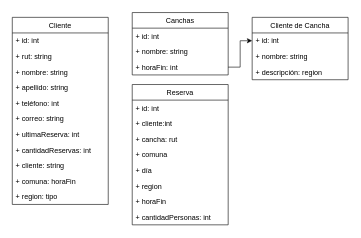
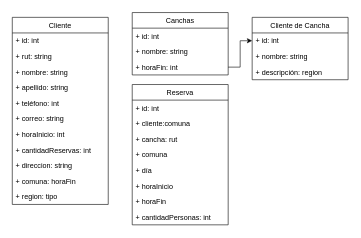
- <mxCell id="25" value="+ cliente:int" style="text;strokeColor=none;fillColor=none;align=left;verticalAlign=top;spacingLeft=4;spacingRight=4;overflow=hidden;rotatable=0;points=[[0,0.5],[1,0.5]];portConstraint=eastwest;" parent="23" vertex="1"><mxGeometry y="52" width="160" height="26" as="geometry" /></mxCell>
+ <mxCell id="25" value="+ cliente:comuna" style="text;strokeColor=none;fillColor=none;align=left;verticalAlign=top;spacingLeft=4;spacingRight=4;overflow=hidden;rotatable=0;points=[[0,0.5],[1,0.5]];portConstraint=eastwest;" parent="23" vertex="1"><mxGeometry y="52" width="160" height="26" as="geometry" /></mxCell>
- <mxCell id="9" value="+ ultimaReserva: int" style="text;strokeColor=none;fillColor=none;align=left;verticalAlign=top;spacingLeft=4;spacingRight=4;overflow=hidden;rotatable=0;points=[[0,0.5],[1,0.5]];portConstraint=eastwest;" parent="2" vertex="1"><mxGeometry y="182" width="160" height="26" as="geometry" /></mxCell>
+ <mxCell id="9" value="+ horaInicio: int" style="text;strokeColor=none;fillColor=none;align=left;verticalAlign=top;spacingLeft=4;spacingRight=4;overflow=hidden;rotatable=0;points=[[0,0.5],[1,0.5]];portConstraint=eastwest;" parent="2" vertex="1"><mxGeometry y="182" width="160" height="26" as="geometry" /></mxCell>
- <mxCell id="11" value="+ cliente: string" style="text;strokeColor=none;fillColor=none;align=left;verticalAlign=top;spacingLeft=4;spacingRight=4;overflow=hidden;rotatable=0;points=[[0,0.5],[1,0.5]];portConstraint=eastwest;" vertex="1" parent="2"><mxGeometry y="234" width="160" height="26" as="geometry" /></mxCell>
+ <mxCell id="11" value="+ direccion: string" style="text;strokeColor=none;fillColor=none;align=left;verticalAlign=top;spacingLeft=4;spacingRight=4;overflow=hidden;rotatable=0;points=[[0,0.5],[1,0.5]];portConstraint=eastwest;" vertex="1" parent="2"><mxGeometry y="234" width="160" height="26" as="geometry" /></mxCell>
- <mxCell id="29" value="+ region" style="text;strokeColor=none;fillColor=none;align=left;verticalAlign=top;spacingLeft=4;spacingRight=4;overflow=hidden;rotatable=0;points=[[0,0.5],[1,0.5]];portConstraint=eastwest;" parent="23" vertex="1"><mxGeometry y="156" width="160" height="26" as="geometry" /></mxCell>
+ <mxCell id="29" value="+ horaInicio" style="text;strokeColor=none;fillColor=none;align=left;verticalAlign=top;spacingLeft=4;spacingRight=4;overflow=hidden;rotatable=0;points=[[0,0.5],[1,0.5]];portConstraint=eastwest;" parent="23" vertex="1"><mxGeometry y="156" width="160" height="26" as="geometry" /></mxCell>
